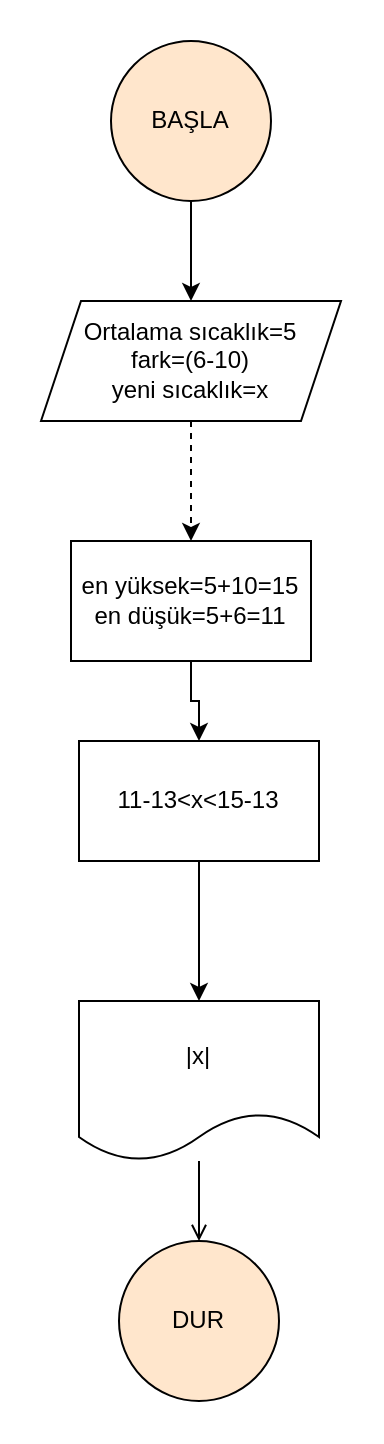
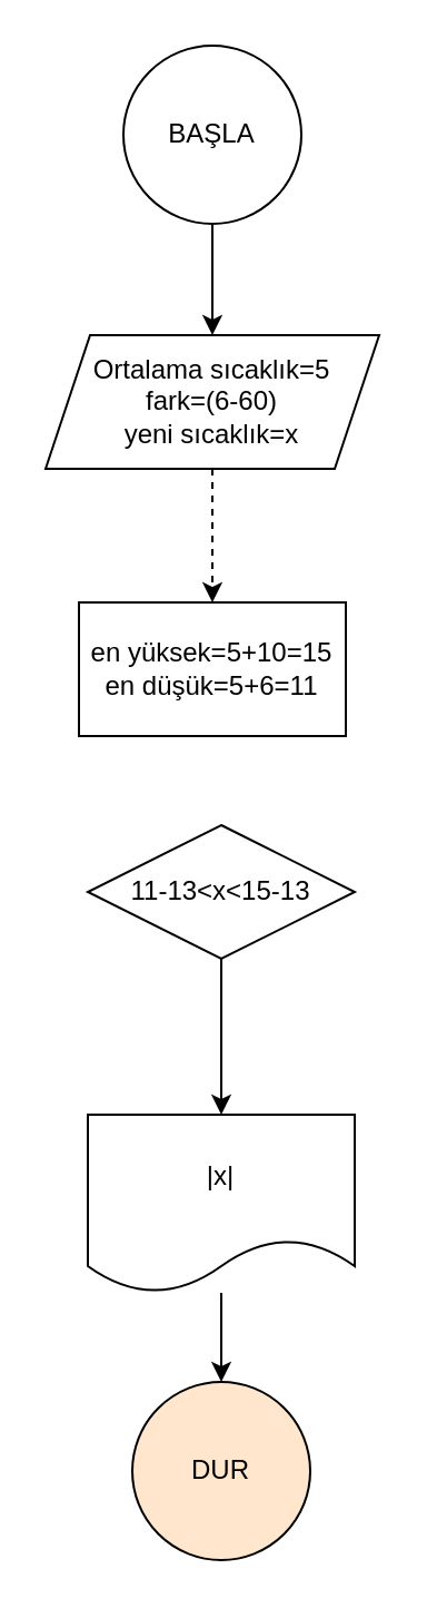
- <mxCell id="3" value="BAŞLA" style="ellipse;whiteSpace=wrap;html=1;aspect=fixed;fillColor=#ffe6cc;" vertex="1" parent="1"><mxGeometry x="55" y="20" width="80" height="80" as="geometry" /></mxCell>
+ <mxCell id="3" value="BAŞLA" style="ellipse;whiteSpace=wrap;html=1;aspect=fixed;" vertex="1" parent="1"><mxGeometry x="55" y="20" width="80" height="80" as="geometry" /></mxCell>
- <mxCell id="12" value="&lt;span&gt;Ortalama sıcaklık=5&lt;/span&gt;&lt;br&gt;&lt;span&gt;fark=(6-10)&lt;/span&gt;&lt;br&gt;&lt;span&gt;yeni sıcaklık=x&lt;/span&gt;" style="shape=parallelogram;perimeter=parallelogramPerimeter;whiteSpace=wrap;html=1;fixedSize=1;" vertex="1" parent="1"><mxGeometry x="20" y="150" width="150" height="60" as="geometry" /></mxCell>
+ <mxCell id="12" value="&lt;span&gt;Ortalama sıcaklık=5&lt;/span&gt;&lt;br&gt;&lt;span&gt;fark=(6-60)&lt;/span&gt;&lt;br&gt;&lt;span&gt;yeni sıcaklık=x&lt;/span&gt;" style="shape=parallelogram;perimeter=parallelogramPerimeter;whiteSpace=wrap;html=1;fixedSize=1;" vertex="1" parent="1"><mxGeometry x="20" y="150" width="150" height="60" as="geometry" /></mxCell>
- <mxCell id="5" value="" style="edgeStyle=orthogonalEdgeStyle;rounded=0;orthogonalLoop=1;jettySize=auto;html=1;" edge="1" parent="1" source="6" target="8"><mxGeometry relative="1" as="geometry" /></mxCell>
- <mxCell id="8" value="11-13&amp;lt;x&amp;lt;15-13" style="rounded=0;whiteSpace=wrap;html=1;" vertex="1" parent="1"><mxGeometry x="39" y="370" width="120" height="60" as="geometry" /></mxCell>
+ <mxCell id="8" value="11-13&amp;lt;x&amp;lt;15-13" style="rhombus;whiteSpace=wrap;html=1;" vertex="1" parent="1"><mxGeometry x="39" y="370" width="120" height="60" as="geometry" /></mxCell>
- <mxCell id="9" value="" style="edgeStyle=orthogonalEdgeStyle;rounded=0;orthogonalLoop=1;jettySize=auto;html=1;endArrow=open;" edge="1" parent="1" source="10" target="4"><mxGeometry relative="1" as="geometry" /></mxCell>
+ <mxCell id="9" value="" style="edgeStyle=orthogonalEdgeStyle;rounded=0;orthogonalLoop=1;jettySize=auto;html=1;" edge="1" parent="1" source="10" target="4"><mxGeometry relative="1" as="geometry" /></mxCell>
